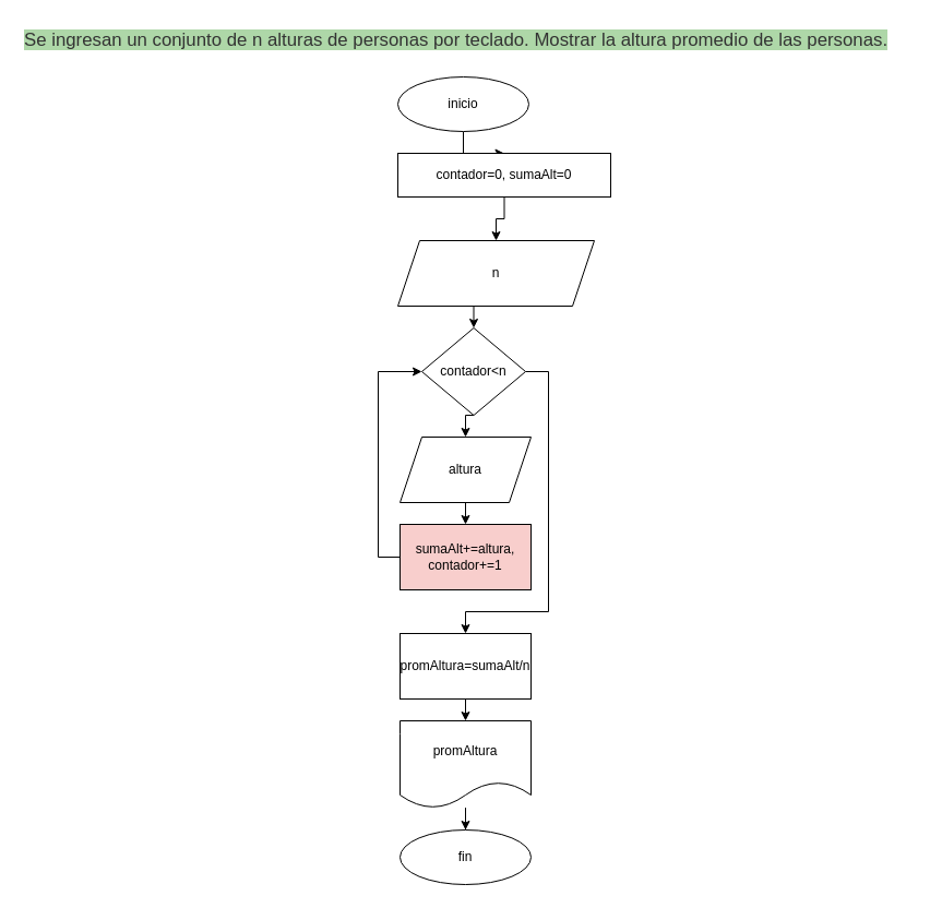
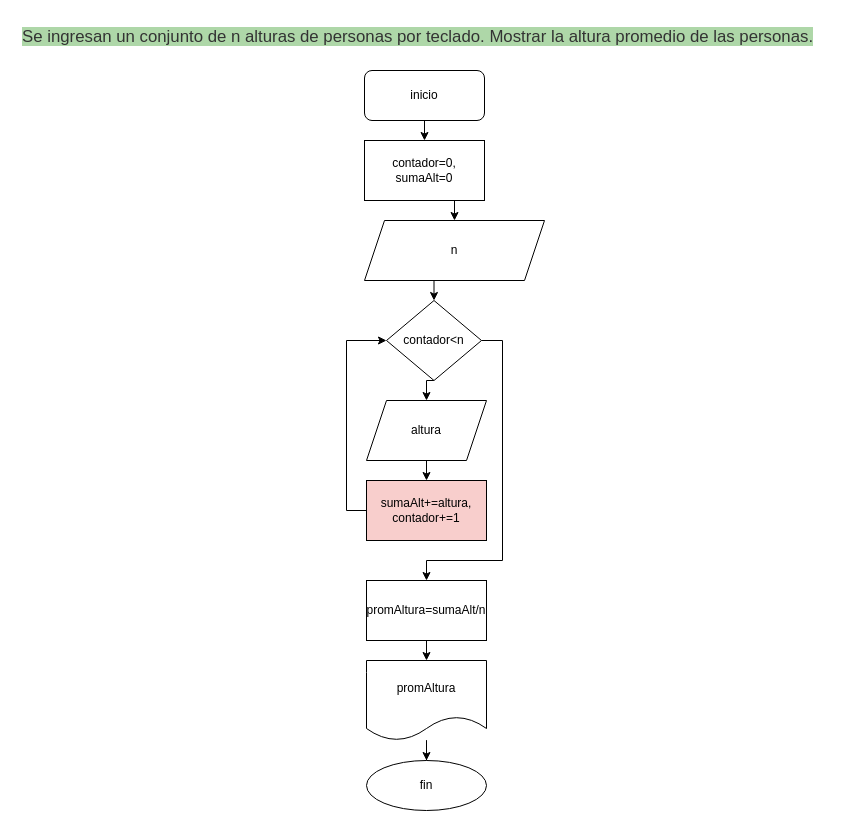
- <mxCell id="4" value="inicio" style="ellipse;whiteSpace=wrap;html=1;" vertex="1" parent="1"><mxGeometry x="364" y="70" width="120" height="50" as="geometry" /></mxCell>
+ <mxCell id="4" value="inicio" style="whiteSpace=wrap;html=1;rounded=1;" vertex="1" parent="1"><mxGeometry x="364" y="70" width="120" height="50" as="geometry" /></mxCell>
- <mxCell id="6" value="contador=0, sumaAlt=0" style="rounded=0;whiteSpace=wrap;html=1;" vertex="1" parent="1"><mxGeometry x="364" y="140" width="195" height="40" as="geometry" /></mxCell>
+ <mxCell id="6" value="contador=0, sumaAlt=0" style="rounded=0;whiteSpace=wrap;html=1;" vertex="1" parent="1"><mxGeometry x="364" y="140" width="120" height="60" as="geometry" /></mxCell>
